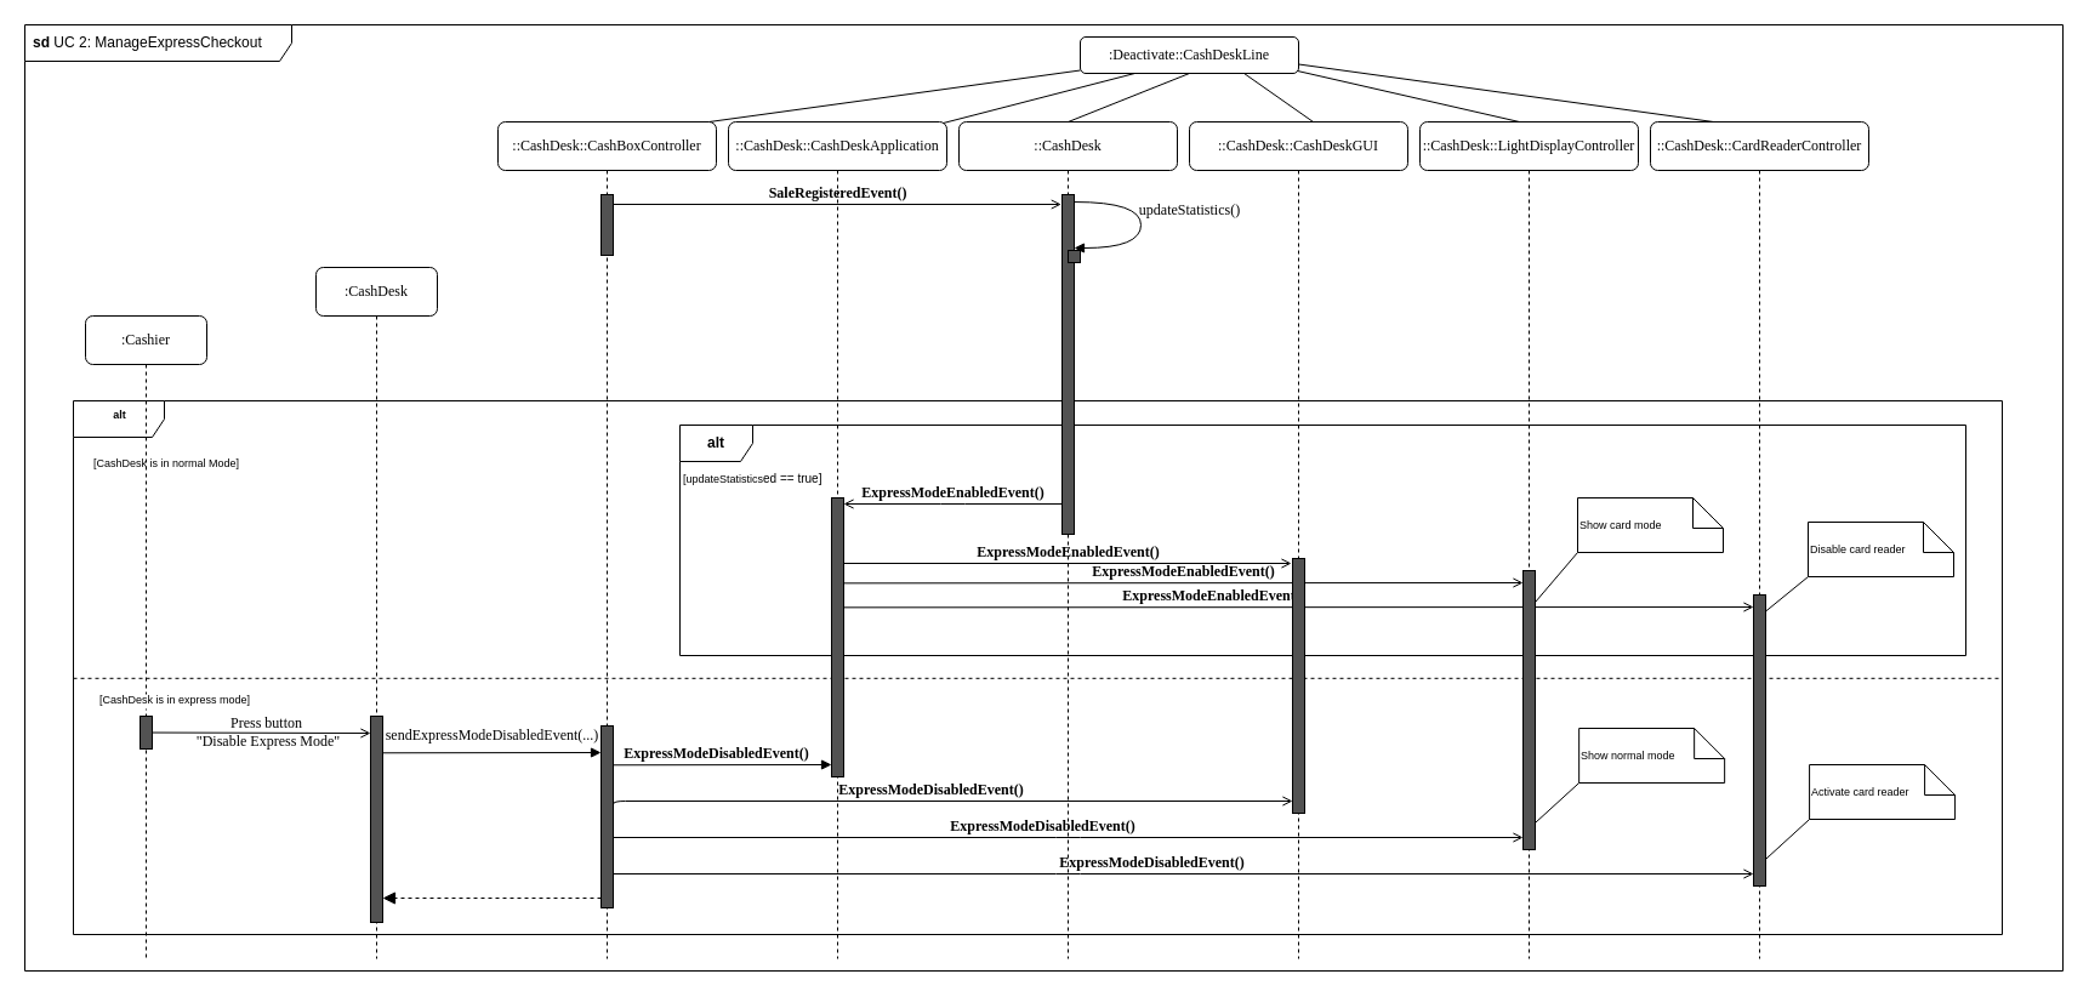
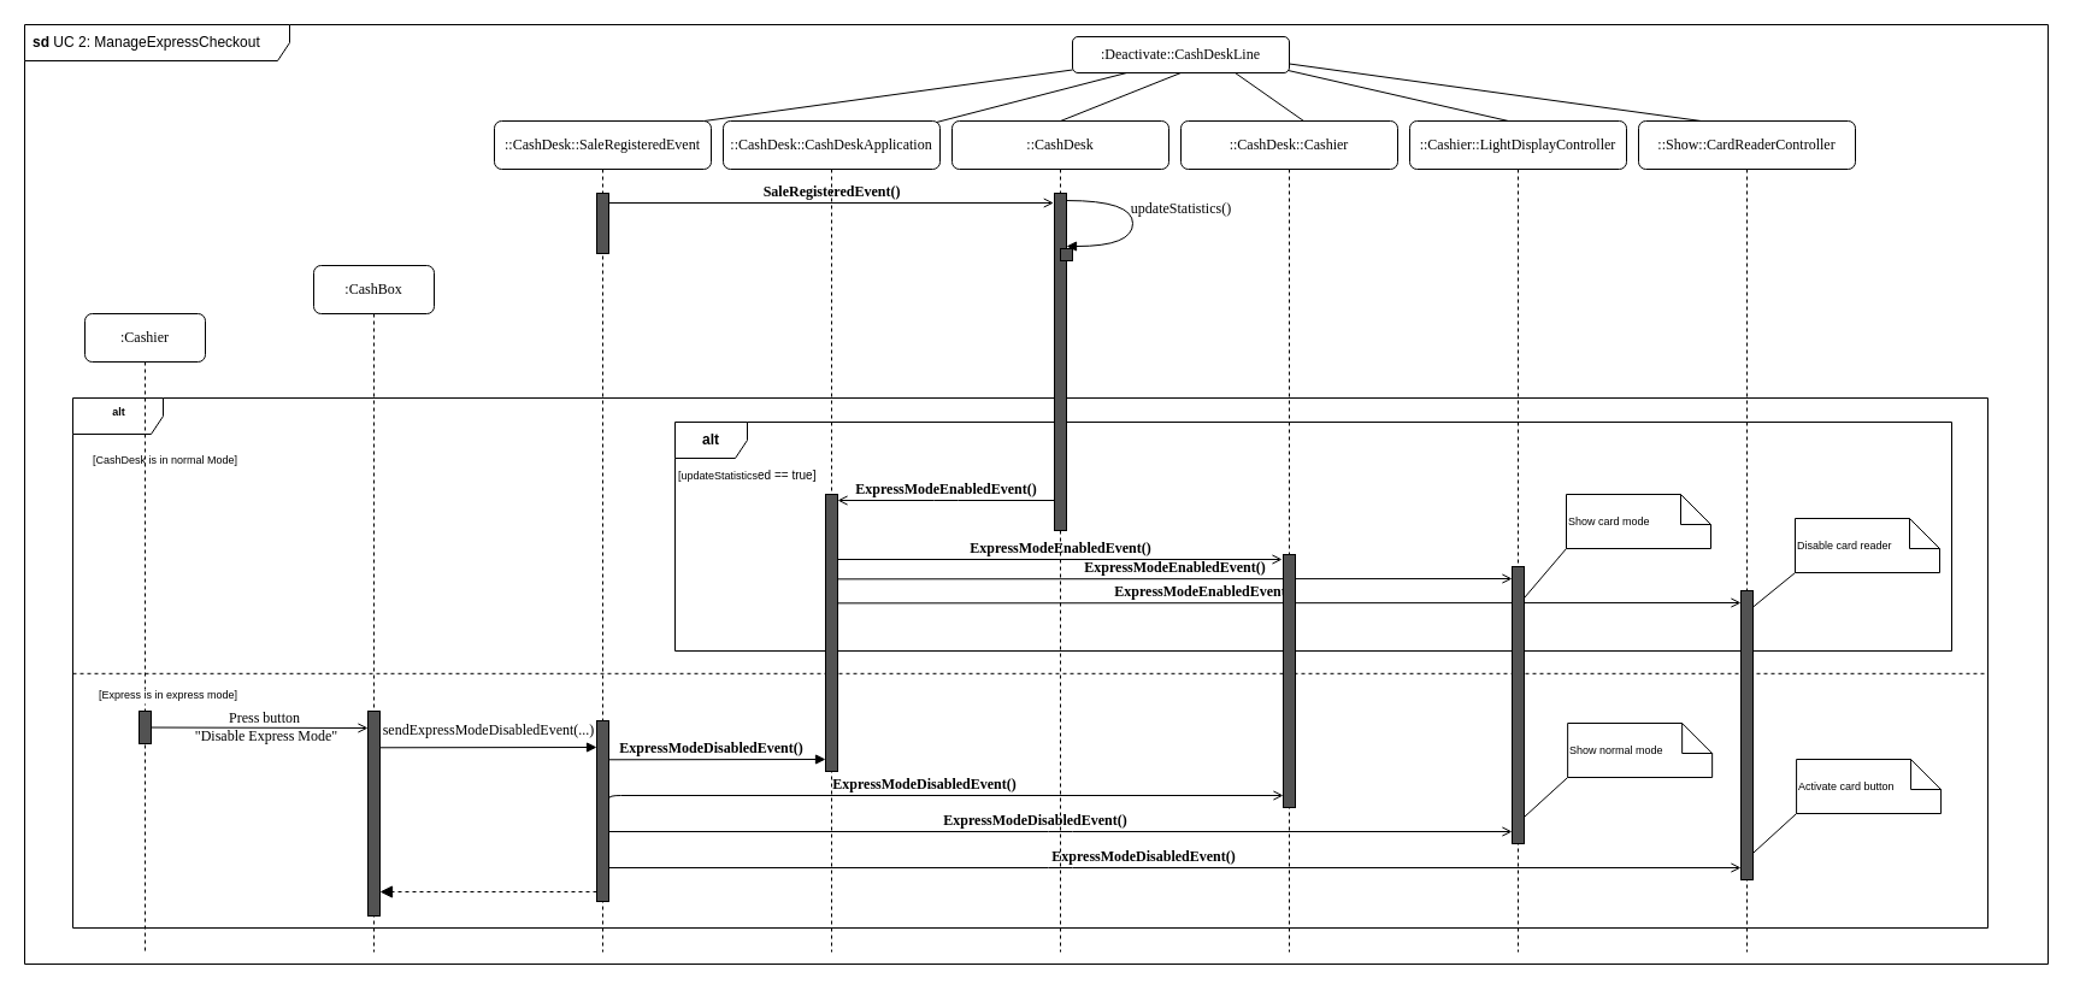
- <mxCell id="17" value="::CashDesk::CashBoxController" style="shape=umlLifeline;perimeter=lifelinePerimeter;whiteSpace=wrap;html=1;container=1;collapsible=0;recursiveResize=0;outlineConnect=0;rounded=1;shadow=0;comic=0;labelBackgroundColor=none;strokeWidth=1;fontFamily=Verdana;fontSize=12;align=center;size=40;" parent="1" vertex="1"><mxGeometry x="410" y="100" width="180" height="690" as="geometry" /></mxCell>
+ <mxCell id="17" value="::CashDesk::SaleRegisteredEvent" style="shape=umlLifeline;perimeter=lifelinePerimeter;whiteSpace=wrap;html=1;container=1;collapsible=0;recursiveResize=0;outlineConnect=0;rounded=1;shadow=0;comic=0;labelBackgroundColor=none;strokeWidth=1;fontFamily=Verdana;fontSize=12;align=center;size=40;" parent="1" vertex="1"><mxGeometry x="410" y="100" width="180" height="690" as="geometry" /></mxCell>
- <mxCell id="30" value="::CashDesk::CashDeskGUI" style="shape=umlLifeline;perimeter=lifelinePerimeter;whiteSpace=wrap;html=1;container=1;collapsible=0;recursiveResize=0;outlineConnect=0;rounded=1;shadow=0;comic=0;labelBackgroundColor=none;strokeWidth=1;fontFamily=Verdana;fontSize=12;align=center;" vertex="1" parent="1"><mxGeometry x="980" y="100" width="180" height="690" as="geometry" /></mxCell>
+ <mxCell id="30" value="::CashDesk::Cashier" style="shape=umlLifeline;perimeter=lifelinePerimeter;whiteSpace=wrap;html=1;container=1;collapsible=0;recursiveResize=0;outlineConnect=0;rounded=1;shadow=0;comic=0;labelBackgroundColor=none;strokeWidth=1;fontFamily=Verdana;fontSize=12;align=center;" vertex="1" parent="1"><mxGeometry x="980" y="100" width="180" height="690" as="geometry" /></mxCell>
- <mxCell id="33" value="::CashDesk::LightDisplayController" style="shape=umlLifeline;perimeter=lifelinePerimeter;whiteSpace=wrap;html=1;container=1;collapsible=0;recursiveResize=0;outlineConnect=0;rounded=1;shadow=0;comic=0;labelBackgroundColor=none;strokeWidth=1;fontFamily=Verdana;fontSize=12;align=center;" vertex="1" parent="1"><mxGeometry x="1170" y="100" width="180" height="690" as="geometry" /></mxCell>
+ <mxCell id="33" value="::Cashier::LightDisplayController" style="shape=umlLifeline;perimeter=lifelinePerimeter;whiteSpace=wrap;html=1;container=1;collapsible=0;recursiveResize=0;outlineConnect=0;rounded=1;shadow=0;comic=0;labelBackgroundColor=none;strokeWidth=1;fontFamily=Verdana;fontSize=12;align=center;" vertex="1" parent="1"><mxGeometry x="1170" y="100" width="180" height="690" as="geometry" /></mxCell>
- <mxCell id="37" value="::CashDesk::CardReaderController" style="shape=umlLifeline;perimeter=lifelinePerimeter;whiteSpace=wrap;html=1;container=1;collapsible=0;recursiveResize=0;outlineConnect=0;rounded=1;shadow=0;comic=0;labelBackgroundColor=none;strokeWidth=1;fontFamily=Verdana;fontSize=12;align=center;" vertex="1" parent="1"><mxGeometry x="1360" y="100" width="180" height="690" as="geometry" /></mxCell>
+ <mxCell id="37" value="::Show::CardReaderController" style="shape=umlLifeline;perimeter=lifelinePerimeter;whiteSpace=wrap;html=1;container=1;collapsible=0;recursiveResize=0;outlineConnect=0;rounded=1;shadow=0;comic=0;labelBackgroundColor=none;strokeWidth=1;fontFamily=Verdana;fontSize=12;align=center;" vertex="1" parent="1"><mxGeometry x="1360" y="100" width="180" height="690" as="geometry" /></mxCell>
- <mxCell id="3" value=":CashDesk" style="shape=umlLifeline;perimeter=lifelinePerimeter;whiteSpace=wrap;html=1;container=1;collapsible=0;recursiveResize=0;outlineConnect=0;rounded=1;shadow=0;comic=0;labelBackgroundColor=none;strokeWidth=1;fontFamily=Verdana;fontSize=12;align=center;" parent="1" vertex="1"><mxGeometry x="260" y="220" width="100" height="570" as="geometry" /></mxCell>
+ <mxCell id="3" value=":CashBox" style="shape=umlLifeline;perimeter=lifelinePerimeter;whiteSpace=wrap;html=1;container=1;collapsible=0;recursiveResize=0;outlineConnect=0;rounded=1;shadow=0;comic=0;labelBackgroundColor=none;strokeWidth=1;fontFamily=Verdana;fontSize=12;align=center;" parent="1" vertex="1"><mxGeometry x="260" y="220" width="100" height="570" as="geometry" /></mxCell>
- <mxCell id="7" value="[CashDesk is in express mode]" style="line;strokeWidth=1;dashed=1;labelPosition=center;verticalLabelPosition=bottom;align=left;verticalAlign=bottom;spacingLeft=20;spacingTop=15;fontSize=9;fillColor=#525252;horizontal=1;" vertex="1" parent="5"><mxGeometry y="220.0" width="1590.0" height="17.6" as="geometry" /></mxCell>
+ <mxCell id="7" value="[Express is in express mode]" style="line;strokeWidth=1;dashed=1;labelPosition=center;verticalLabelPosition=bottom;align=left;verticalAlign=bottom;spacingLeft=20;spacingTop=15;fontSize=9;fillColor=#525252;horizontal=1;" vertex="1" parent="5"><mxGeometry y="220.0" width="1590.0" height="17.6" as="geometry" /></mxCell>
- <mxCell id="13" value="Activate card reader" style="shape=note2;boundedLbl=1;whiteSpace=wrap;html=1;size=25;verticalAlign=middle;align=left;fontSize=9;strokeColor=default;fillColor=none;" vertex="1" parent="5"><mxGeometry x="1431.09" y="300" width="120" height="45" as="geometry" /></mxCell>
+ <mxCell id="13" value="Activate card button" style="shape=note2;boundedLbl=1;whiteSpace=wrap;html=1;size=25;verticalAlign=middle;align=left;fontSize=9;strokeColor=default;fillColor=none;" vertex="1" parent="5"><mxGeometry x="1431.09" y="300" width="120" height="45" as="geometry" /></mxCell>
